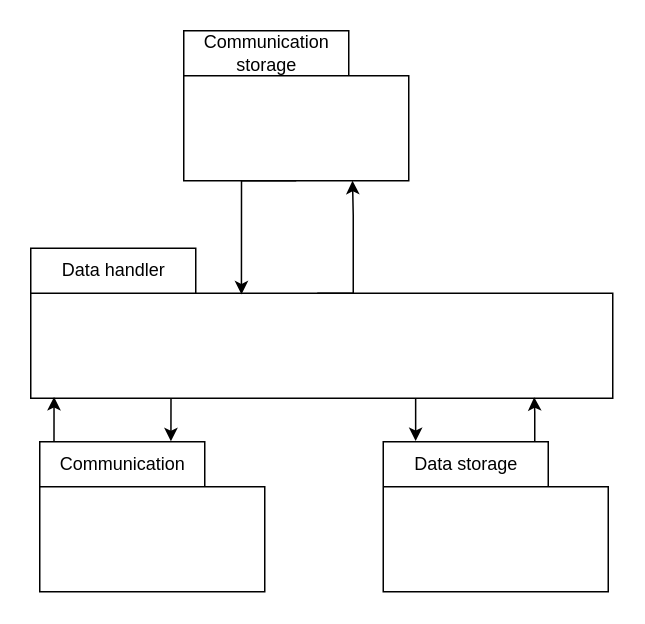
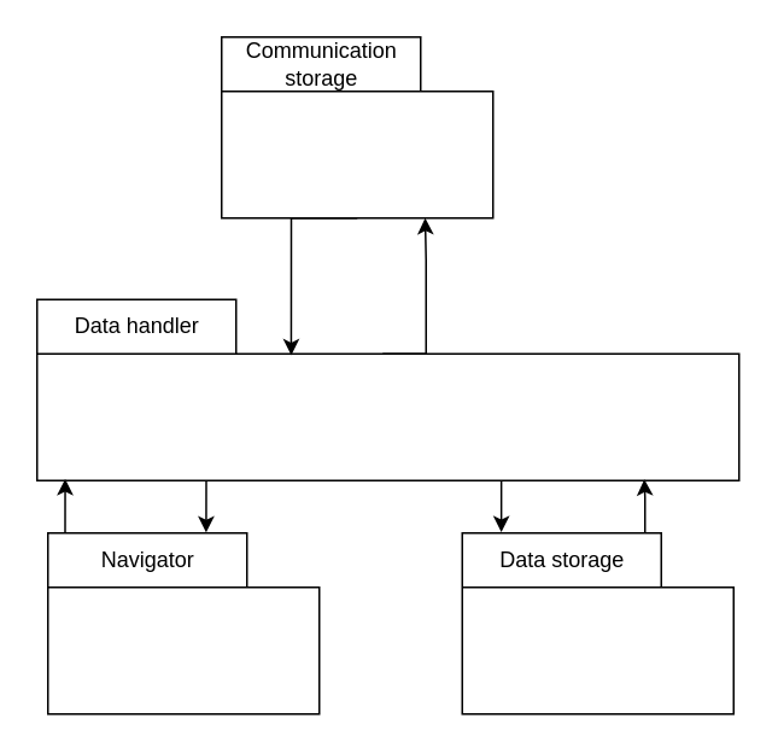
- <mxCell id="14" value="&lt;span style=&quot;font-weight: 400;&quot;&gt;Communication&lt;/span&gt;" style="shape=folder;fontStyle=1;tabWidth=110;tabHeight=30;tabPosition=left;html=1;boundedLbl=1;labelInHeader=1;container=1;collapsible=0;" parent="1" vertex="1"><mxGeometry x="26" y="294" width="150" height="100" as="geometry" /></mxCell>
+ <mxCell id="14" value="&lt;span style=&quot;font-weight: 400;&quot;&gt;Navigator&lt;/span&gt;" style="shape=folder;fontStyle=1;tabWidth=110;tabHeight=30;tabPosition=left;html=1;boundedLbl=1;labelInHeader=1;container=1;collapsible=0;" parent="1" vertex="1"><mxGeometry x="26" y="294" width="150" height="100" as="geometry" /></mxCell>
